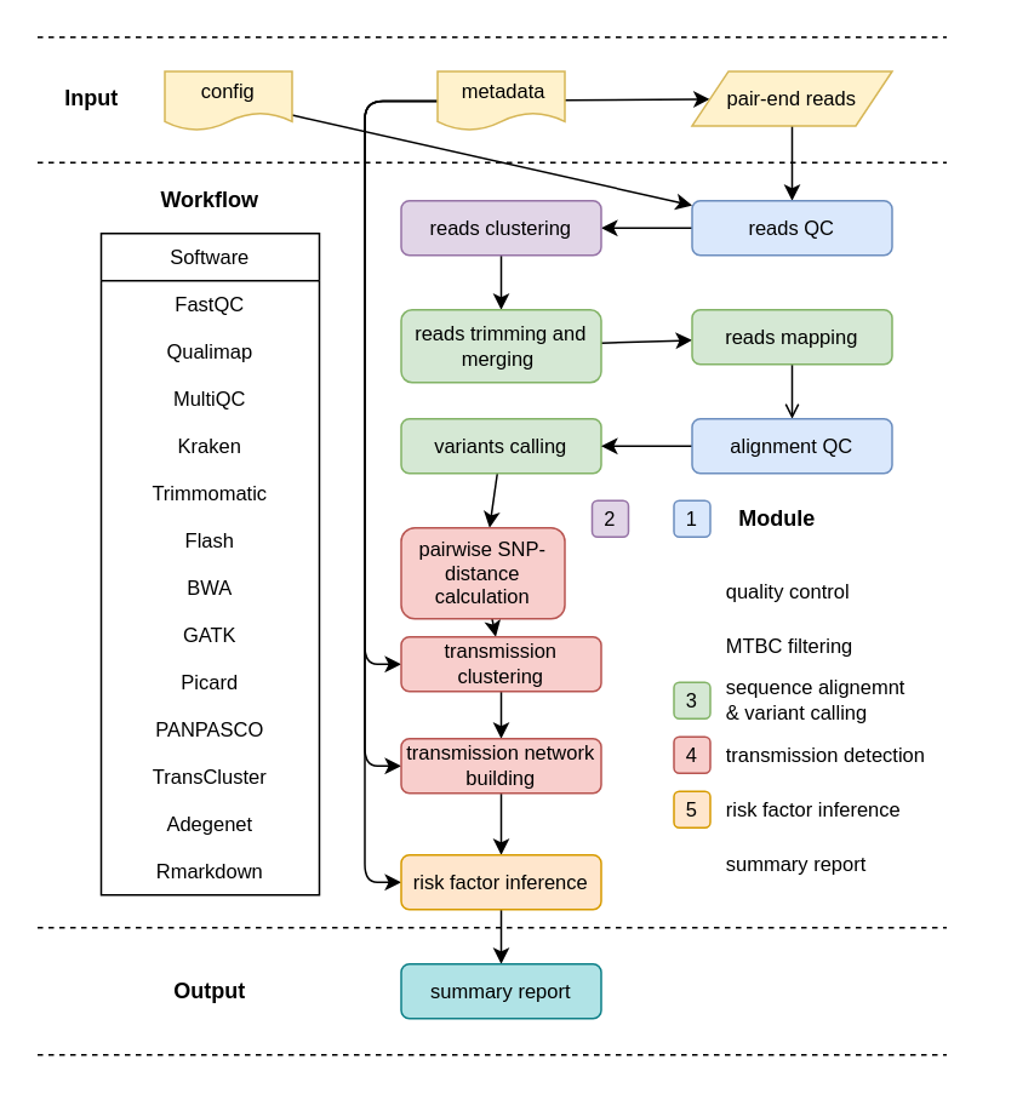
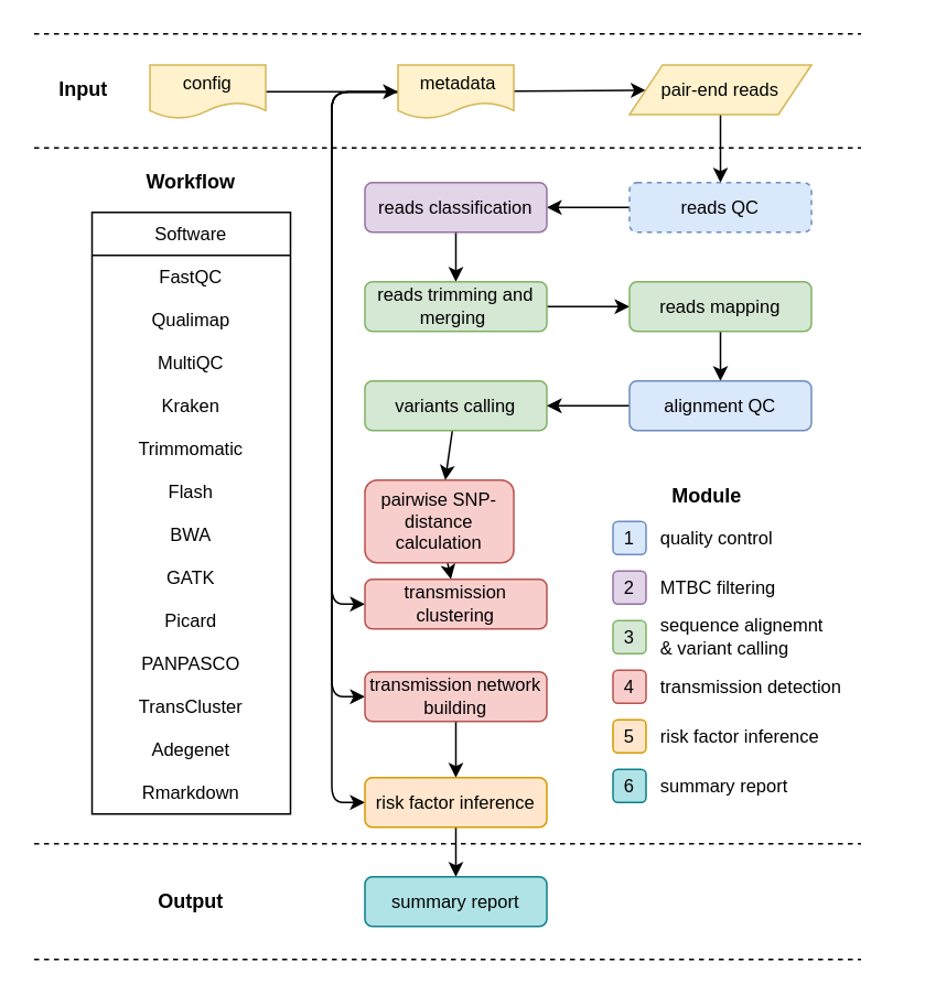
- <mxCell id="2" style="edgeStyle=none;html=1;fontSize=11;comic=0;fontFamily=Arial;" parent="1" source="3" target="12" edge="1"><mxGeometry relative="1" as="geometry" /></mxCell>
+ <mxCell id="2" style="edgeStyle=none;html=1;fontSize=11;comic=0;fontFamily=Arial;" parent="1" source="3" target="8" edge="1"><mxGeometry relative="1" as="geometry" /></mxCell>
- <mxCell id="14" value="&lt;font style=&quot;font-size: 11px;&quot;&gt;reads clustering&lt;br style=&quot;font-size: 11px;&quot;&gt;&lt;/font&gt;" style="rounded=1;whiteSpace=wrap;html=1;fontSize=11;fillColor=#e1d5e7;strokeColor=#9673a6;comic=0;fontFamily=Arial;" parent="1" vertex="1"><mxGeometry x="220" y="110" width="110" height="30" as="geometry" /></mxCell>
+ <mxCell id="14" value="&lt;font style=&quot;font-size: 11px;&quot;&gt;reads classification&lt;br style=&quot;font-size: 11px;&quot;&gt;&lt;/font&gt;" style="rounded=1;whiteSpace=wrap;html=1;fontSize=11;fillColor=#e1d5e7;strokeColor=#9673a6;comic=0;fontFamily=Arial;" parent="1" vertex="1"><mxGeometry x="220" y="110" width="110" height="30" as="geometry" /></mxCell>
- <mxCell id="12" value="&lt;font style=&quot;font-size: 11px&quot;&gt;reads QC&lt;br style=&quot;font-size: 11px&quot;&gt;&lt;/font&gt;" style="rounded=1;whiteSpace=wrap;html=1;fontSize=11;fillColor=#dae8fc;strokeColor=#6c8ebf;comic=0;fontFamily=Arial;" parent="1" vertex="1"><mxGeometry x="380" y="110" width="110" height="30" as="geometry" /></mxCell>
+ <mxCell id="12" value="&lt;font style=&quot;font-size: 11px&quot;&gt;reads QC&lt;br style=&quot;font-size: 11px&quot;&gt;&lt;/font&gt;" style="rounded=1;whiteSpace=wrap;html=1;fontSize=11;fillColor=#dae8fc;strokeColor=#6c8ebf;comic=0;fontFamily=Arial;dashed=1;" parent="1" vertex="1"><mxGeometry x="380" y="110" width="110" height="30" as="geometry" /></mxCell>
- <mxCell id="16" value="&lt;font style=&quot;font-size: 11px;&quot;&gt;reads trimming and merging&amp;nbsp;&lt;br style=&quot;font-size: 11px;&quot;&gt;&lt;/font&gt;" style="rounded=1;whiteSpace=wrap;html=1;fontSize=11;glass=0;shadow=0;sketch=0;fillColor=#d5e8d4;strokeColor=#82b366;comic=0;fontFamily=Arial;" parent="1" vertex="1"><mxGeometry x="220" y="170" width="110" height="40" as="geometry" /></mxCell>
+ <mxCell id="16" value="&lt;font style=&quot;font-size: 11px;&quot;&gt;reads trimming and merging&amp;nbsp;&lt;br style=&quot;font-size: 11px;&quot;&gt;&lt;/font&gt;" style="rounded=1;whiteSpace=wrap;html=1;fontSize=11;glass=0;shadow=0;sketch=0;fillColor=#d5e8d4;strokeColor=#82b366;comic=0;fontFamily=Arial;" parent="1" vertex="1"><mxGeometry x="220" y="170" width="110" height="30" as="geometry" /></mxCell>
- <mxCell id="17" value="" style="edgeStyle=none;html=1;endArrow=open;" parent="1" source="18" target="65" edge="1"><mxGeometry relative="1" as="geometry" /></mxCell>
+ <mxCell id="17" value="" style="edgeStyle=none;html=1;" parent="1" source="18" target="65" edge="1"><mxGeometry relative="1" as="geometry" /></mxCell>
- <mxCell id="30" value="&lt;font style=&quot;font-size: 11px;&quot;&gt;2&lt;br style=&quot;font-size: 11px;&quot;&gt;&lt;/font&gt;" style="rounded=1;whiteSpace=wrap;html=1;fontSize=11;fillColor=#e1d5e7;strokeColor=#9673a6;comic=0;fontFamily=Arial;" parent="1" vertex="1"><mxGeometry x="325" y="275" width="20" height="20" as="geometry" /></mxCell>
+ <mxCell id="30" value="&lt;font style=&quot;font-size: 11px;&quot;&gt;2&lt;br style=&quot;font-size: 11px;&quot;&gt;&lt;/font&gt;" style="rounded=1;whiteSpace=wrap;html=1;fontSize=11;fillColor=#e1d5e7;strokeColor=#9673a6;comic=0;fontFamily=Arial;" parent="1" vertex="1"><mxGeometry x="370" y="345" width="20" height="20" as="geometry" /></mxCell>
- <mxCell id="29" value="&lt;font style=&quot;font-size: 11px;&quot;&gt;1&lt;br style=&quot;font-size: 11px;&quot;&gt;&lt;/font&gt;" style="rounded=1;whiteSpace=wrap;html=1;fontSize=11;fillColor=#dae8fc;strokeColor=#6c8ebf;comic=0;fontFamily=Arial;" parent="1" vertex="1"><mxGeometry x="370" y="275" width="20" height="20" as="geometry" /></mxCell>
+ <mxCell id="29" value="&lt;font style=&quot;font-size: 11px;&quot;&gt;1&lt;br style=&quot;font-size: 11px;&quot;&gt;&lt;/font&gt;" style="rounded=1;whiteSpace=wrap;html=1;fontSize=11;fillColor=#dae8fc;strokeColor=#6c8ebf;comic=0;fontFamily=Arial;" parent="1" vertex="1"><mxGeometry x="370" y="315" width="20" height="20" as="geometry" /></mxCell>
- <mxCell id="63" value="&lt;font style=&quot;font-size: 12px&quot;&gt;Module&lt;/font&gt;" style="text;html=1;strokeColor=none;fillColor=none;align=center;verticalAlign=middle;whiteSpace=wrap;rounded=0;fontSize=11;fontColor=#000000;fontStyle=1;fontFamily=Arial;" parent="1" vertex="1"><mxGeometry x="397" y="275" width="60" height="20" as="geometry" /></mxCell>
+ <mxCell id="63" value="&lt;font style=&quot;font-size: 12px&quot;&gt;Module&lt;/font&gt;" style="text;html=1;strokeColor=none;fillColor=none;align=center;verticalAlign=middle;whiteSpace=wrap;rounded=0;fontSize=11;fontColor=#000000;fontStyle=1;fontFamily=Arial;" parent="1" vertex="1"><mxGeometry x="397" y="290" width="60" height="20" as="geometry" /></mxCell>
- <mxCell id="23" value="" style="edgeStyle=none;html=1;comic=0;fontSize=11;fontFamily=Arial;" parent="1" source="24" target="26" edge="1"><mxGeometry relative="1" as="geometry" /></mxCell>
+ <mxCell id="62" value="&lt;font style=&quot;font-size: 11px;&quot;&gt;6&lt;br style=&quot;font-size: 11px;&quot;&gt;&lt;/font&gt;" style="rounded=1;whiteSpace=wrap;html=1;fontSize=11;fillColor=#b0e3e6;strokeColor=#0e8088;comic=0;fontFamily=Arial;" parent="1" vertex="1"><mxGeometry x="370" y="465" width="20" height="20" as="geometry" /></mxCell>
